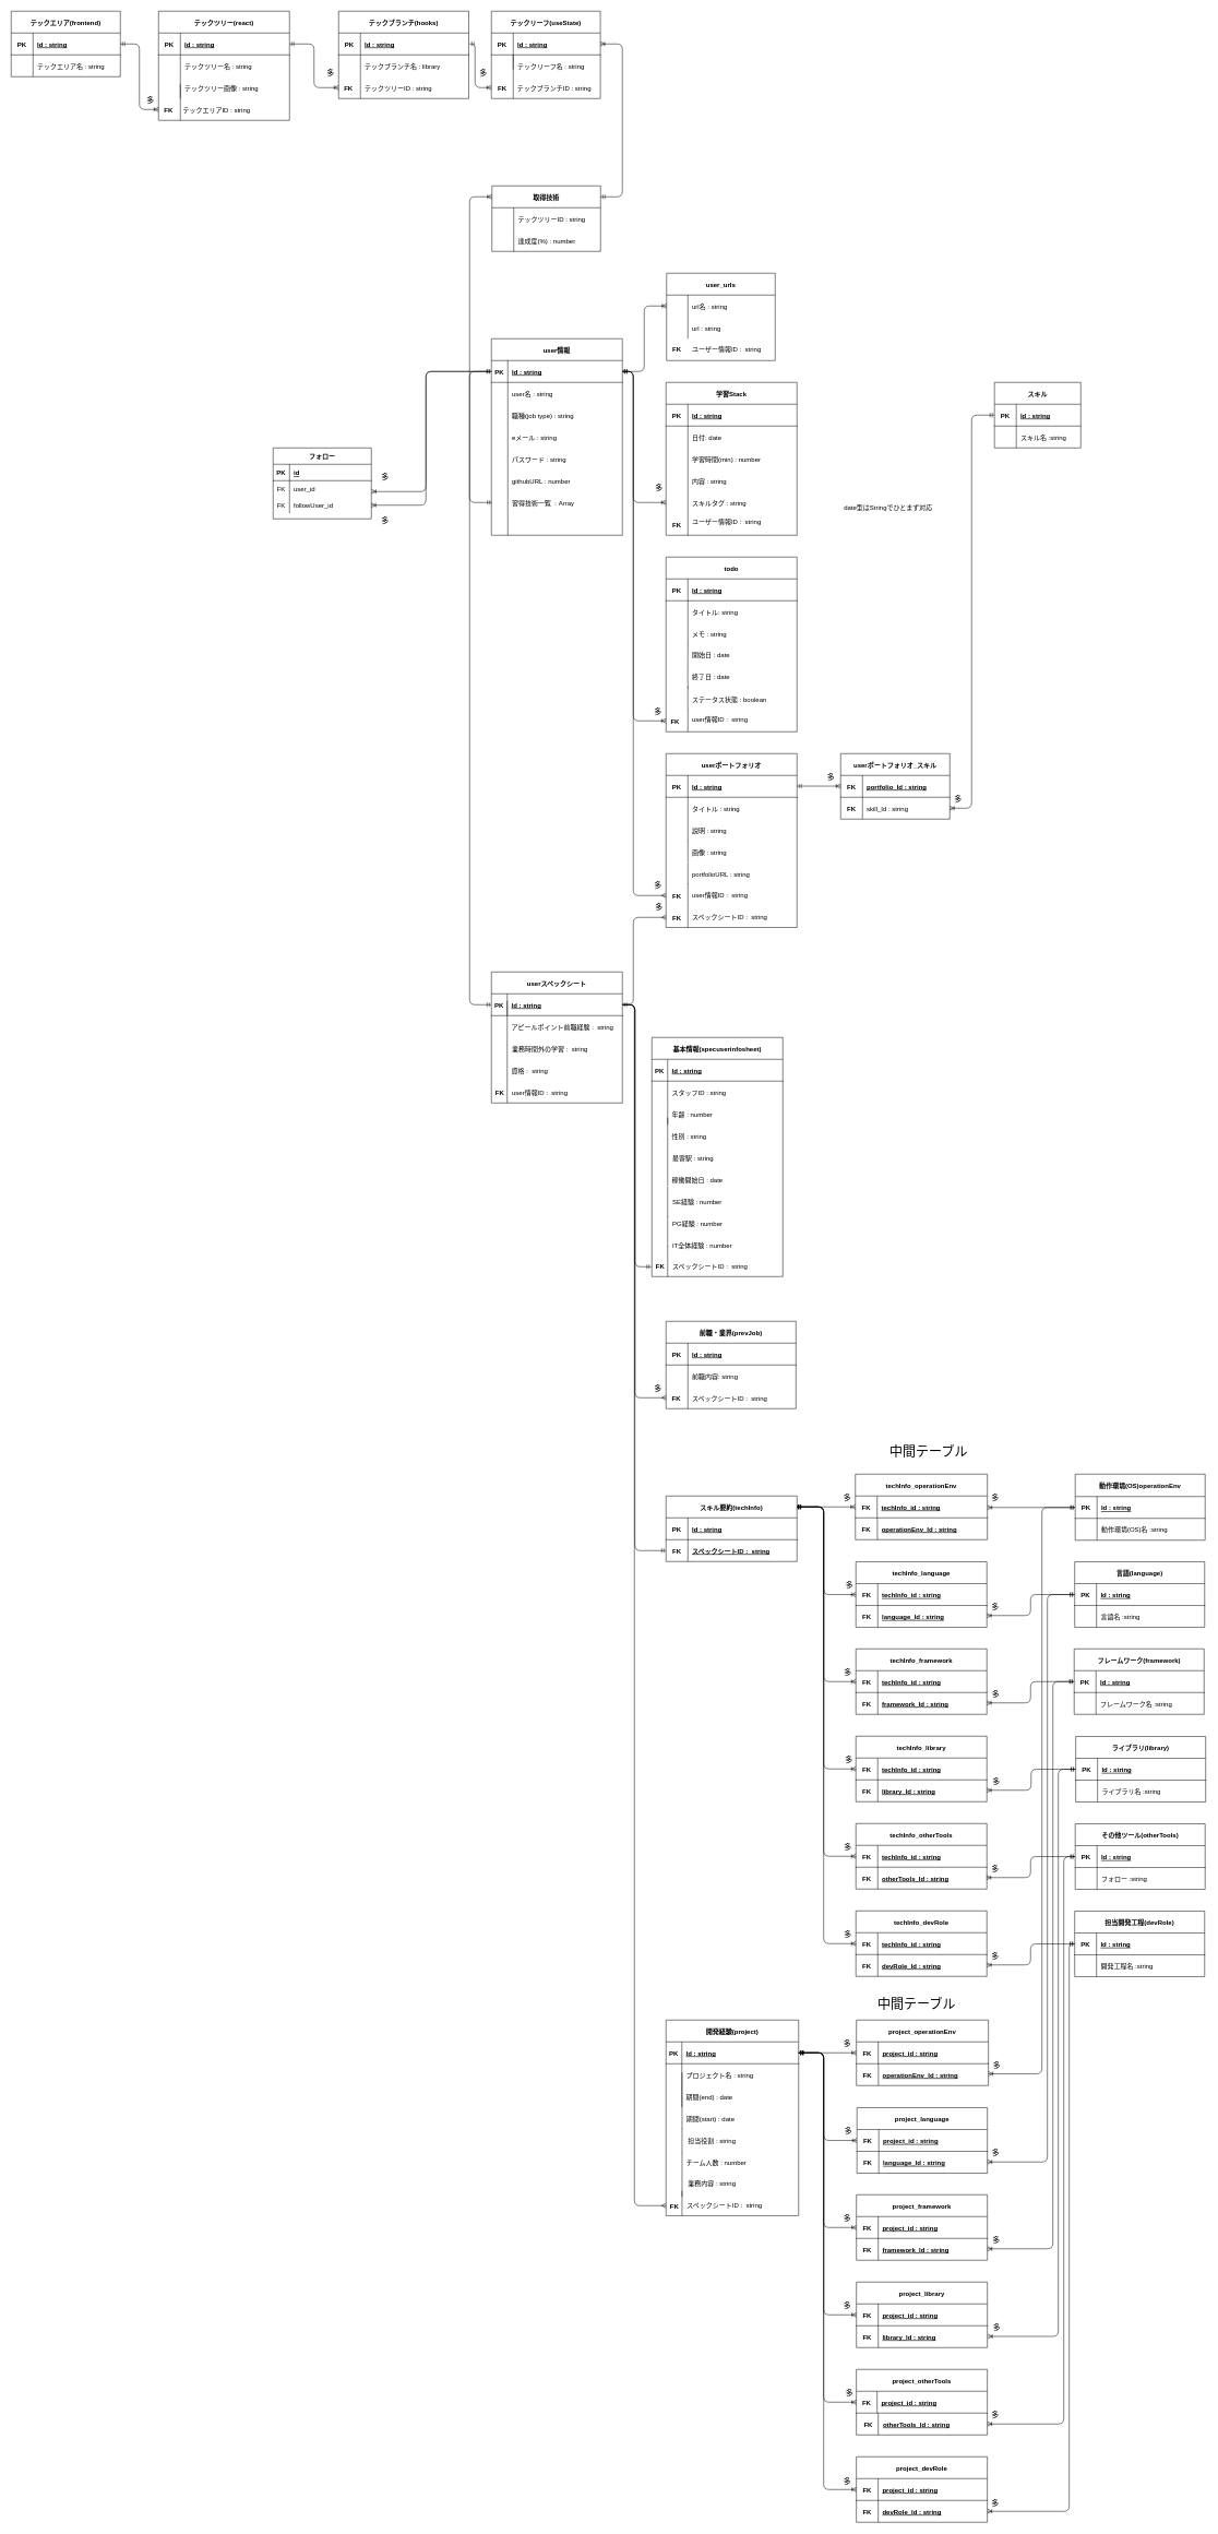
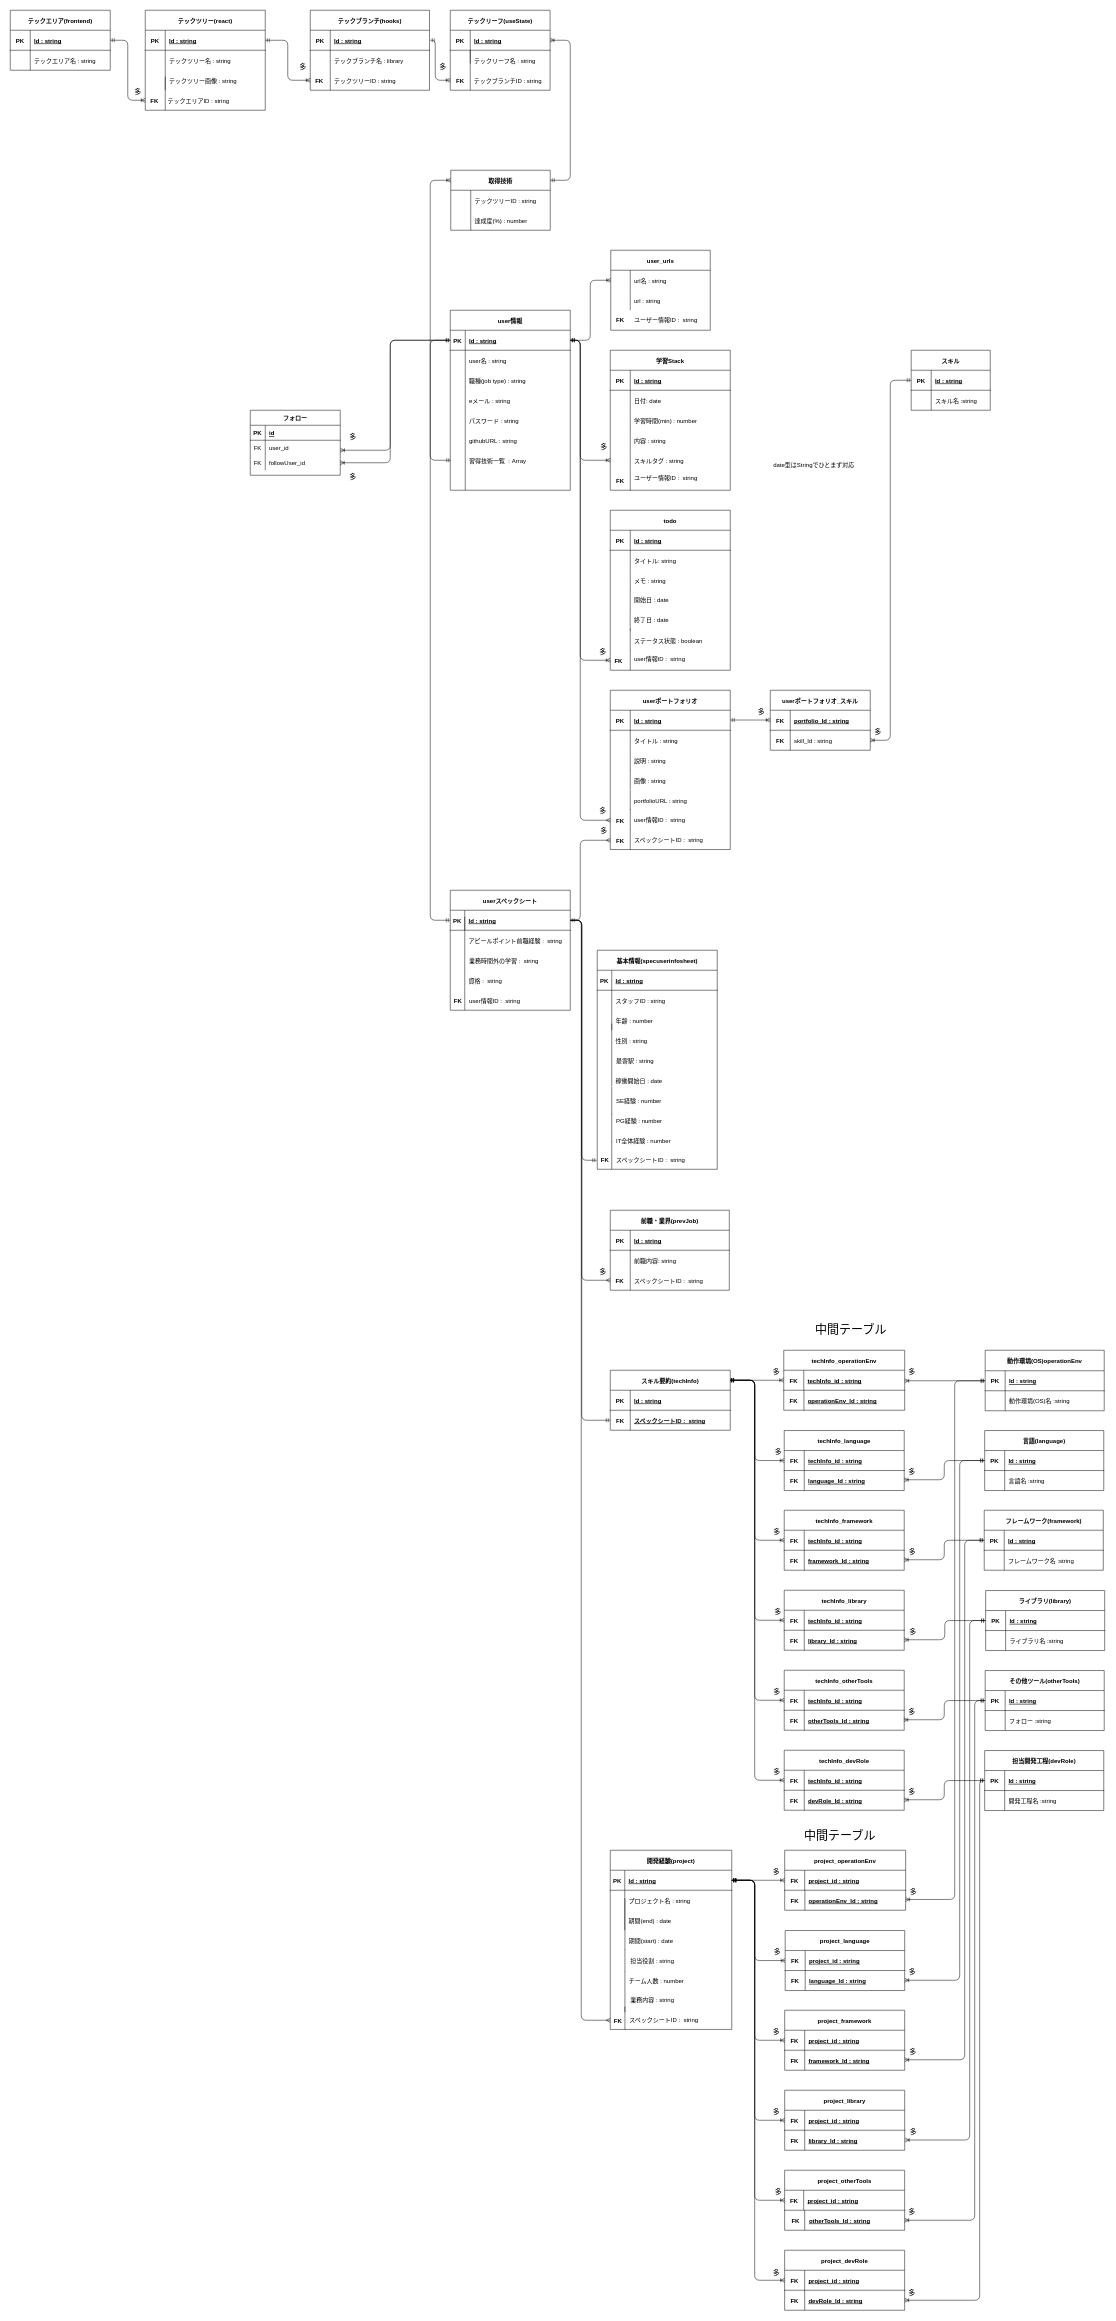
- <mxCell id="66" value="githubURL : number" style="shape=partialRectangle;connectable=0;fillColor=none;top=0;left=0;bottom=0;right=0;align=left;spacingLeft=6;overflow=hidden;" parent="55" vertex="1"><mxGeometry x="30" y="240" width="210" height="40" as="geometry"><mxRectangle width="210" height="40" as="alternateBounds" /></mxGeometry></mxCell>
+ <mxCell id="66" value="githubURL : string" style="shape=partialRectangle;connectable=0;fillColor=none;top=0;left=0;bottom=0;right=0;align=left;spacingLeft=6;overflow=hidden;" parent="55" vertex="1"><mxGeometry x="30" y="240" width="210" height="40" as="geometry"><mxRectangle width="210" height="40" as="alternateBounds" /></mxGeometry></mxCell>
